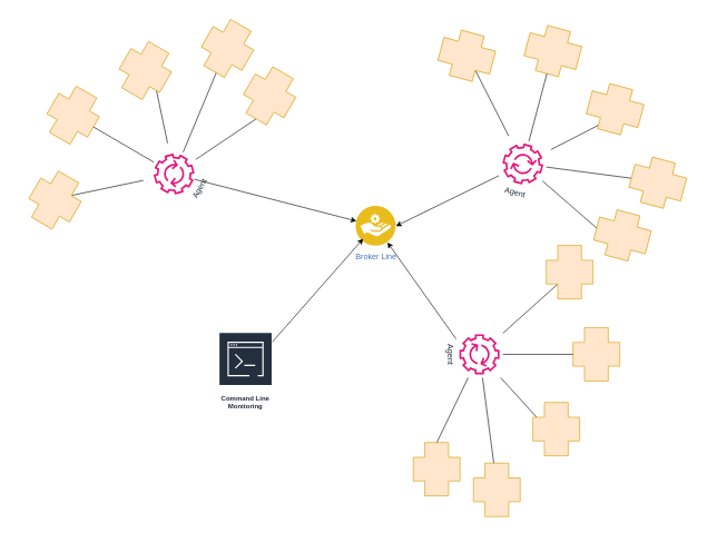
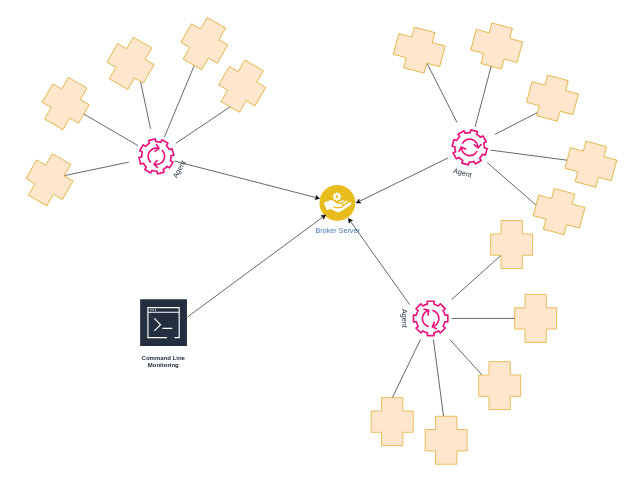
- <mxCell id="30" value="Broker Line" style="image;aspect=fixed;perimeter=ellipsePerimeter;html=1;align=center;shadow=0;dashed=0;fontColor=#4277BB;labelBackgroundColor=default;fontSize=12;spacingTop=3;image=img/lib/ibm/applications/service_broker.svg;" vertex="1" parent="1"><mxGeometry x="520" y="291" width="60" height="60" as="geometry" /></mxCell>
+ <mxCell id="30" value="Broker Server" style="image;aspect=fixed;perimeter=ellipsePerimeter;html=1;align=center;shadow=0;dashed=0;fontColor=#4277BB;labelBackgroundColor=default;fontSize=12;spacingTop=3;image=img/lib/ibm/applications/service_broker.svg;" vertex="1" parent="1"><mxGeometry x="520" y="291" width="60" height="60" as="geometry" /></mxCell>
- <mxCell id="31" value="Command Line Monitoring" style="sketch=0;outlineConnect=0;fontColor=#232F3E;gradientColor=none;strokeColor=#ffffff;fillColor=#232F3E;dashed=0;verticalLabelPosition=middle;verticalAlign=bottom;align=center;html=1;whiteSpace=wrap;fontSize=10;fontStyle=1;spacing=3;shape=mxgraph.aws4.productIcon;prIcon=mxgraph.aws4.command_line_interface;" vertex="1" parent="1"><mxGeometry x="315" y="480" width="80" height="120" as="geometry" /></mxCell>
+ <mxCell id="31" value="Command Line Monitoring" style="sketch=0;outlineConnect=0;fontColor=#232F3E;gradientColor=none;strokeColor=#ffffff;fillColor=#232F3E;dashed=0;verticalLabelPosition=middle;verticalAlign=bottom;align=center;html=1;whiteSpace=wrap;fontSize=10;fontStyle=1;spacing=3;shape=mxgraph.aws4.productIcon;prIcon=mxgraph.aws4.command_line_interface;" vertex="1" parent="1"><mxGeometry x="220" y="480" width="80" height="120" as="geometry" /></mxCell>
